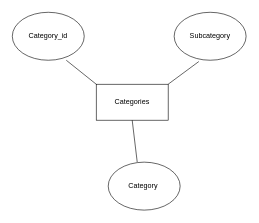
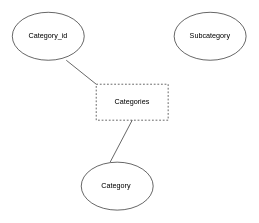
- <mxCell id="8" value="" style="endArrow=none;html=1;rounded=0;exitX=1;exitY=0;exitDx=0;exitDy=0;entryX=0.343;entryY=1.027;entryDx=0;entryDy=0;entryPerimeter=0;" parent="1" source="2" edge="1" target="4"><mxGeometry width="50" height="50" relative="1" as="geometry"><mxPoint x="245" y="130" as="sourcePoint" /><mxPoint x="295" y="80" as="targetPoint" /></mxGeometry></mxCell>
- <mxCell id="2" value="Categories" style="rounded=0;whiteSpace=wrap;html=1;" parent="1" vertex="1"><mxGeometry x="160" y="140" width="120" height="60" as="geometry" /></mxCell>
+ <mxCell id="2" value="Categories" style="rounded=0;whiteSpace=wrap;html=1;dashed=1;" parent="1" vertex="1"><mxGeometry x="160" y="140" width="120" height="60" as="geometry" /></mxCell>
- <mxCell id="3" value="Category&amp;nbsp;" style="ellipse;whiteSpace=wrap;html=1;" parent="1" vertex="1"><mxGeometry x="180" y="270" width="120" height="80" as="geometry" /></mxCell>
+ <mxCell id="3" value="Category&amp;nbsp;" style="ellipse;whiteSpace=wrap;html=1;" parent="1" vertex="1"><mxGeometry x="135" y="270" width="120" height="80" as="geometry" /></mxCell>
